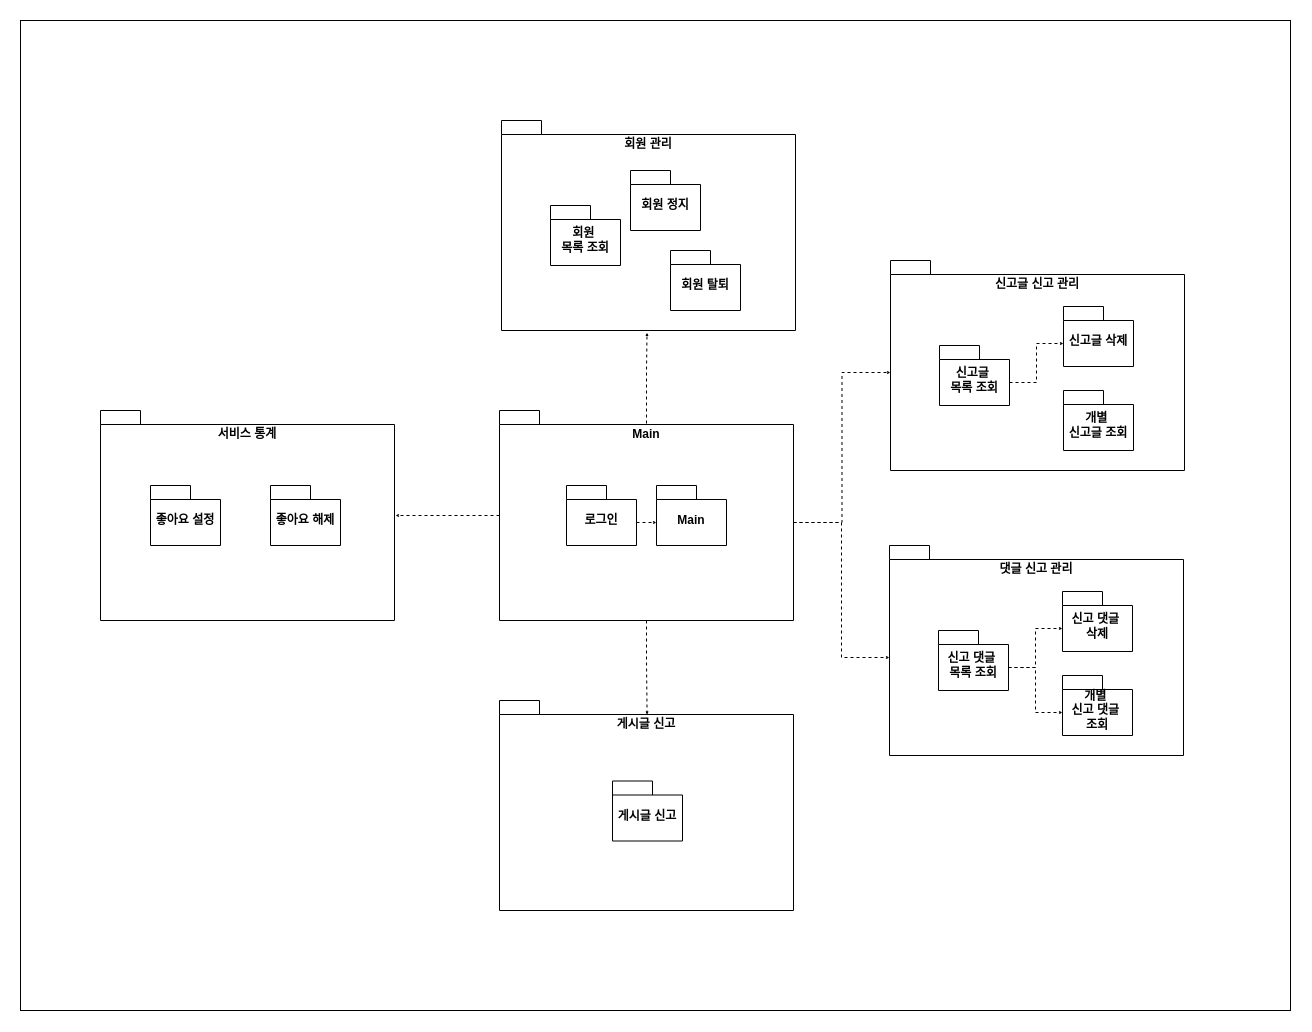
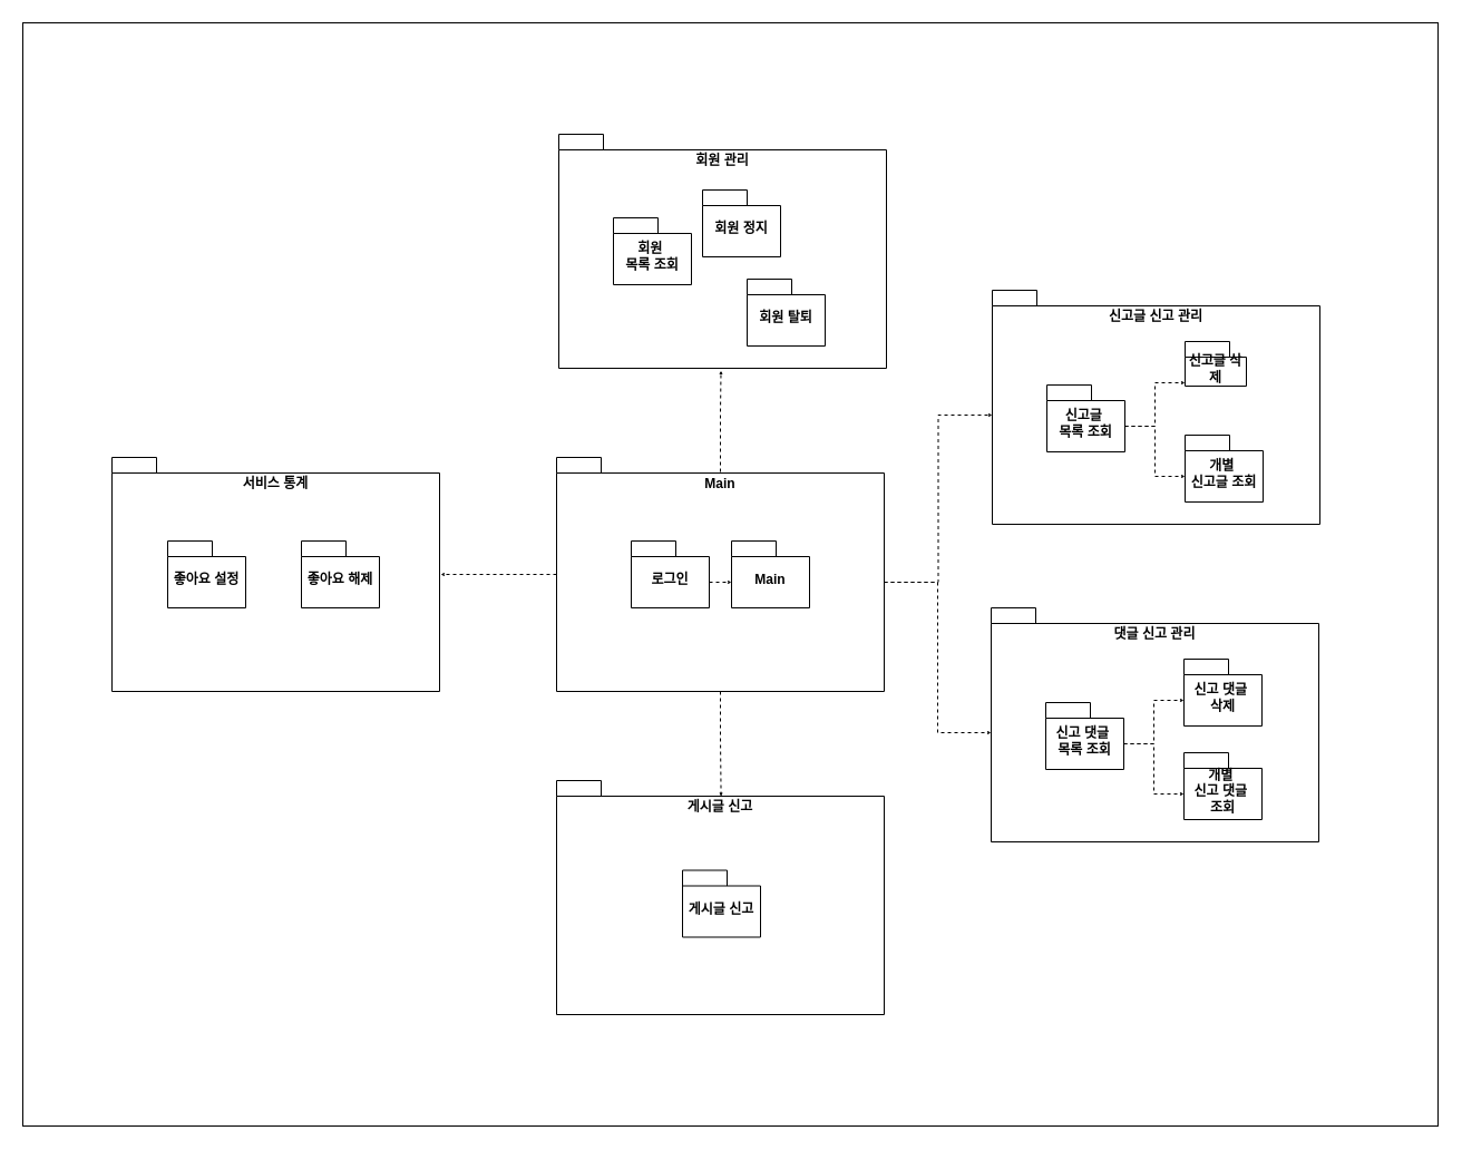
- <mxCell id="15" value="회원&amp;nbsp;&lt;div&gt;목록 조회&lt;/div&gt;" style="shape=folder;fontStyle=1;spacingTop=10;tabWidth=40;tabHeight=14;tabPosition=left;html=1;whiteSpace=wrap;verticalAlign=middle;fontSize=12;strokeColor=light-dark(#000000,#000000);align=center;fontFamily=Helvetica;fontColor=light-dark(#000000,#000000);fillColor=none;" parent="1" vertex="1"><mxGeometry x="550" y="205" width="70" height="60" as="geometry" /></mxCell>
+ <mxCell id="15" value="회원&amp;nbsp;&lt;div&gt;목록 조회&lt;/div&gt;" style="shape=folder;fontStyle=1;spacingTop=10;tabWidth=40;tabHeight=14;tabPosition=left;html=1;whiteSpace=wrap;verticalAlign=middle;fontSize=12;strokeColor=light-dark(#000000,#000000);align=center;fontFamily=Helvetica;fontColor=light-dark(#000000,#000000);fillColor=none;" parent="1" vertex="1"><mxGeometry x="550" y="195" width="70" height="60" as="geometry" /></mxCell>
- <mxCell id="5" value="신고글 삭제" style="shape=folder;fontStyle=1;spacingTop=10;tabWidth=40;tabHeight=14;tabPosition=left;html=1;whiteSpace=wrap;verticalAlign=middle;fontSize=12;strokeColor=light-dark(#000000,#000000);align=center;fontFamily=Helvetica;fontColor=light-dark(#000000,#000000);fillColor=none;" parent="1" vertex="1"><mxGeometry x="1063" y="306" width="70" height="60" as="geometry" /></mxCell>
+ <mxCell id="5" value="신고글 삭제" style="shape=folder;fontStyle=1;spacingTop=10;tabWidth=40;tabHeight=14;tabPosition=left;html=1;whiteSpace=wrap;verticalAlign=middle;fontSize=12;strokeColor=light-dark(#000000,#000000);align=center;fontFamily=Helvetica;fontColor=light-dark(#000000,#000000);fillColor=none;" parent="1" vertex="1"><mxGeometry x="1063" y="306" width="55" height="40" as="geometry" /></mxCell>
+ <mxCell id="8" style="edgeStyle=orthogonalEdgeStyle;rounded=0;orthogonalLoop=1;jettySize=auto;html=1;exitX=0;exitY=0;exitDx=70;exitDy=37;exitPerimeter=0;entryX=0;entryY=0;entryDx=0;entryDy=37;entryPerimeter=0;dashed=1;startSize=1;endSize=1;strokeColor=light-dark(#000000,#000000);" parent="1" source="4" target="6" edge="1"><mxGeometry relative="1" as="geometry"><mxPoint x="941.31" y="371.24" as="sourcePoint" /><mxPoint x="941.52" y="397.52" as="targetPoint" /></mxGeometry></mxCell>
